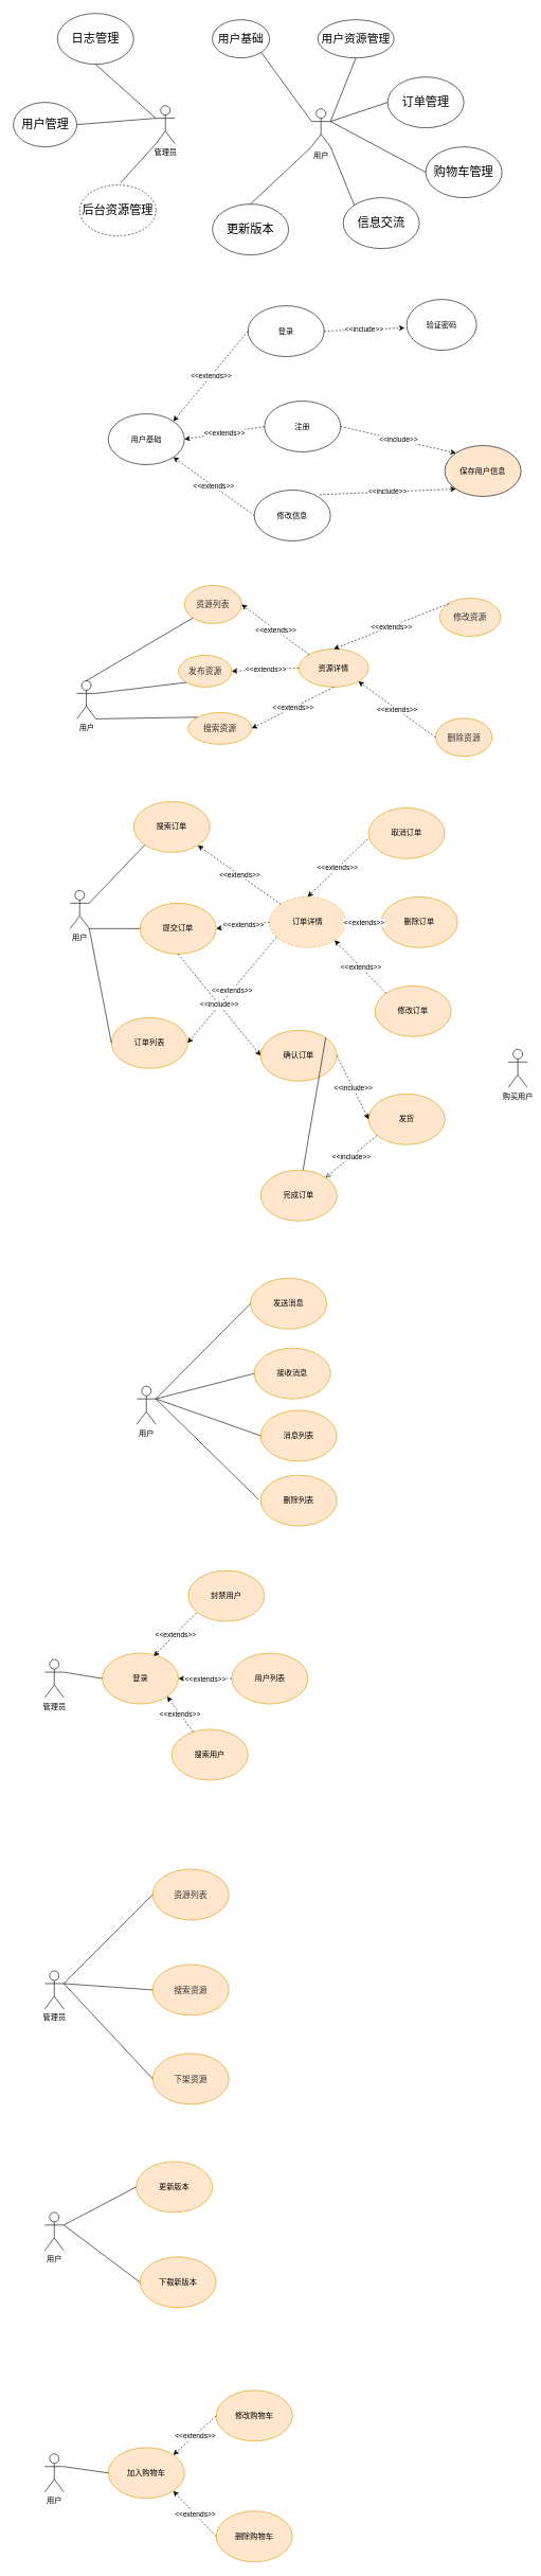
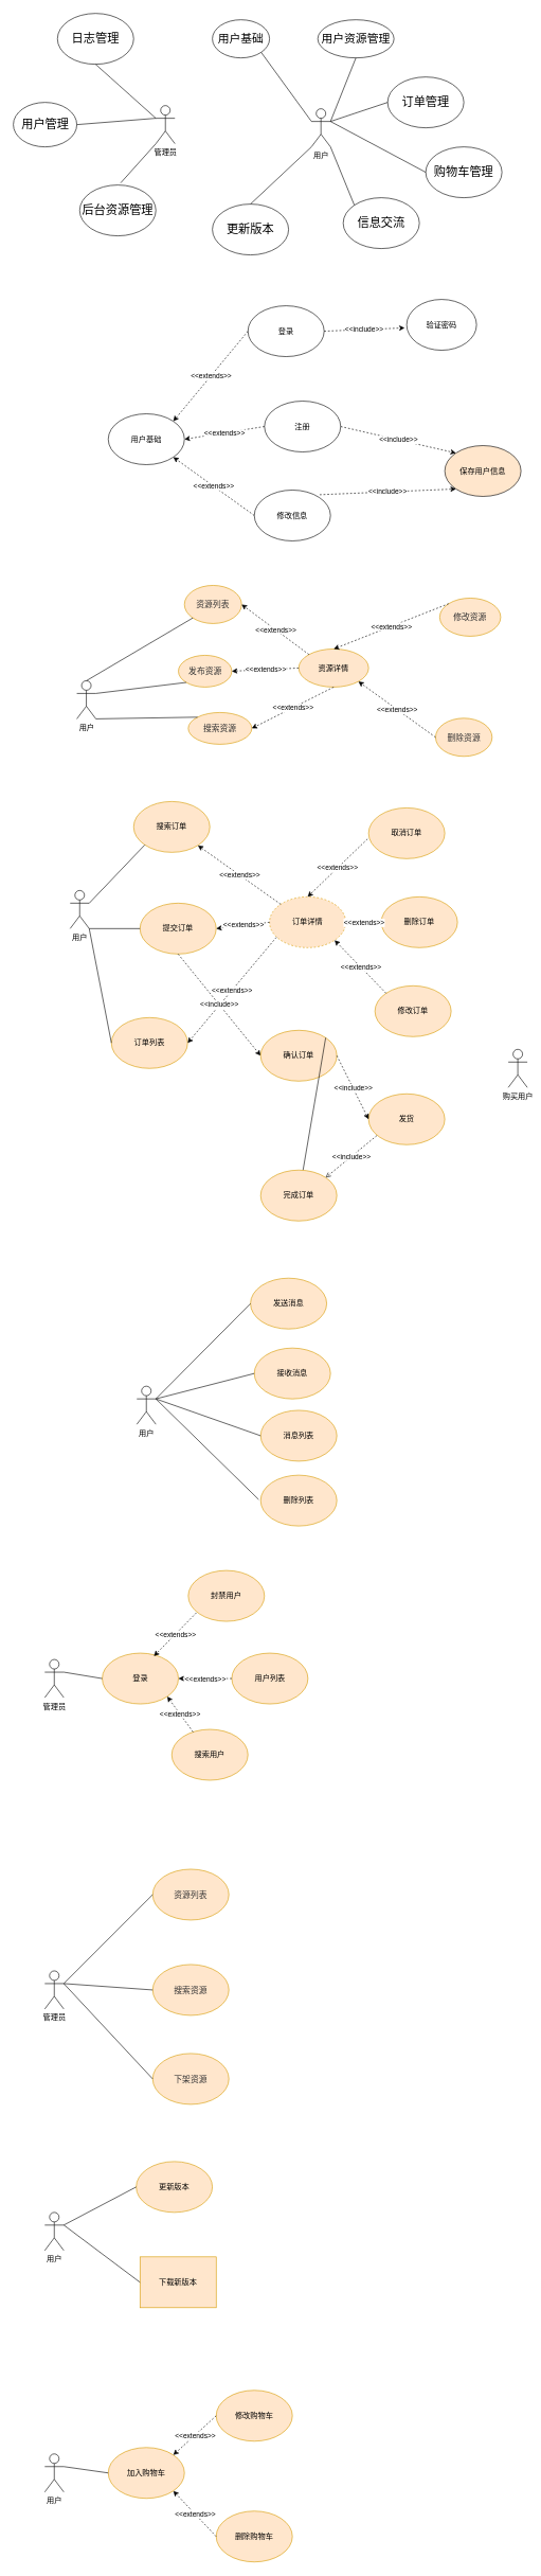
- <mxCell id="9" value="&lt;p class=&quot;MsoNormal&quot;&gt;&lt;span style=&quot;font-size: 14pt; font-family: 黑体;&quot;&gt;后台资源管理&lt;span lang=&quot;EN-US&quot;&gt;&lt;/span&gt;&lt;/span&gt;&lt;/p&gt;" style="ellipse;whiteSpace=wrap;html=1;dashed=1;" parent="1" vertex="1"><mxGeometry x="125" y="290" width="120" height="80" as="geometry" /></mxCell>
+ <mxCell id="9" value="&lt;p class=&quot;MsoNormal&quot;&gt;&lt;span style=&quot;font-size: 14pt; font-family: 黑体;&quot;&gt;后台资源管理&lt;span lang=&quot;EN-US&quot;&gt;&lt;/span&gt;&lt;/span&gt;&lt;/p&gt;" style="ellipse;whiteSpace=wrap;html=1;" parent="1" vertex="1"><mxGeometry x="125" y="290" width="120" height="80" as="geometry" /></mxCell>
- <mxCell id="115" value="下载新版本" style="ellipse;whiteSpace=wrap;html=1;fillColor=#ffe6cc;strokeColor=#d79b00;" parent="1" vertex="1"><mxGeometry x="220" y="3550" width="120" height="80" as="geometry" /></mxCell>
+ <mxCell id="115" value="下载新版本" style="whiteSpace=wrap;html=1;fillColor=#ffe6cc;strokeColor=#d79b00;rounded=0;" parent="1" vertex="1"><mxGeometry x="220" y="3550" width="120" height="80" as="geometry" /></mxCell>
